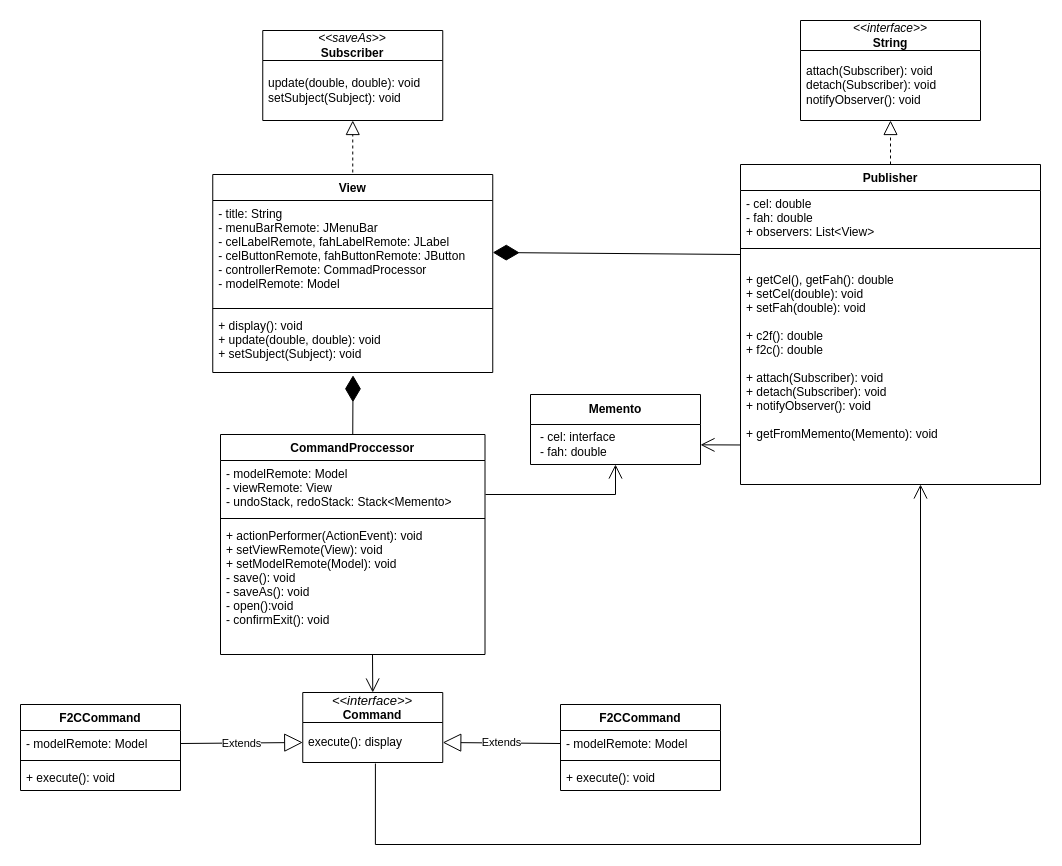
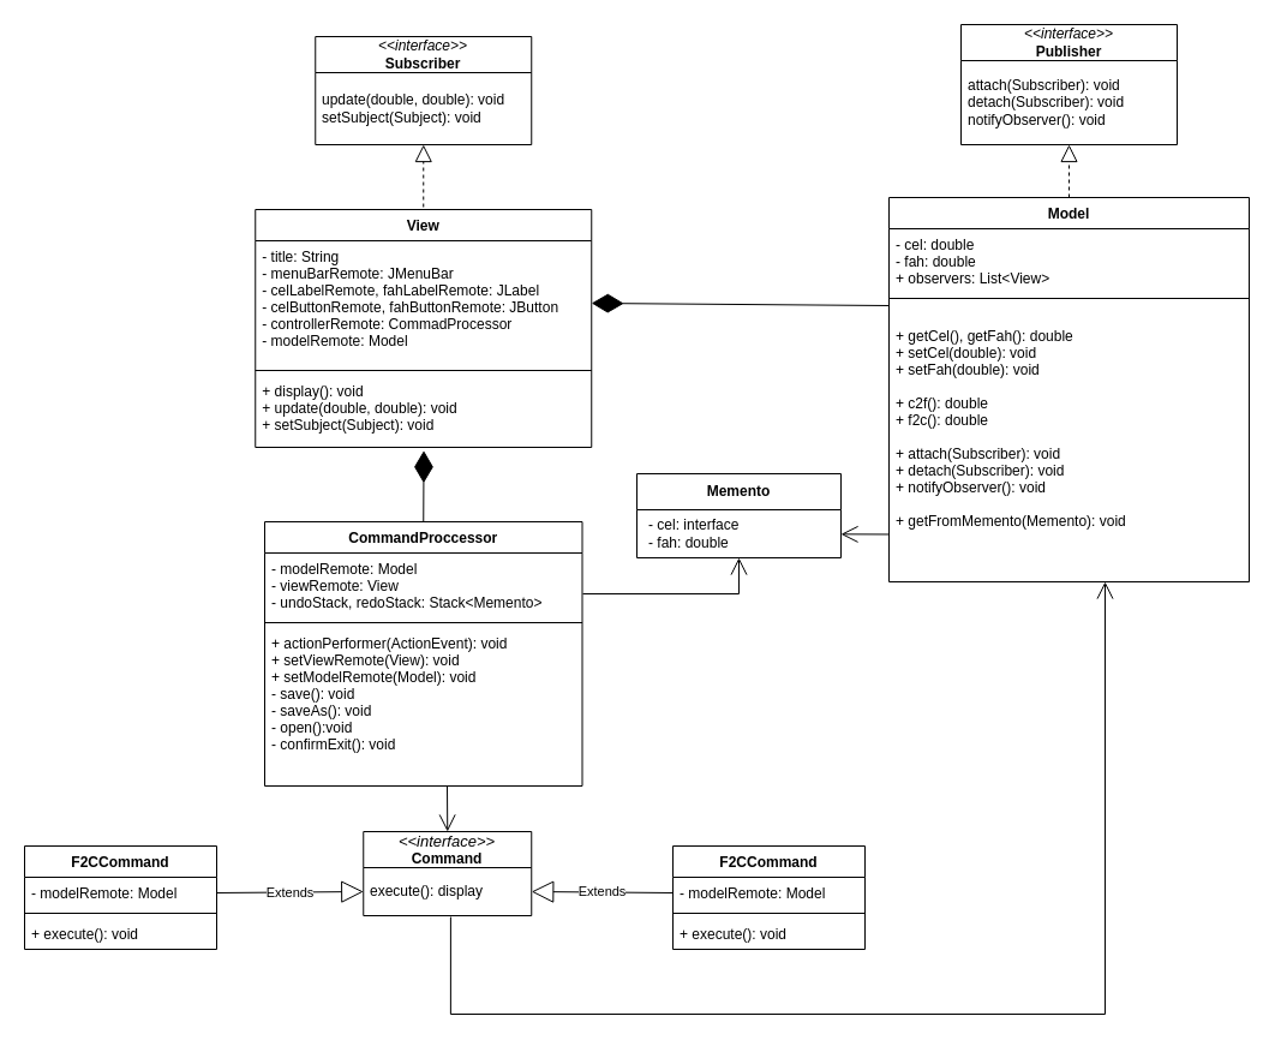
- <mxCell id="6" value="&lt;i&gt;&amp;lt;&amp;lt;interface&amp;gt;&amp;gt;&lt;/i&gt;&lt;br&gt;&lt;b&gt;String&lt;/b&gt;" style="swimlane;fontStyle=0;childLayout=stackLayout;horizontal=1;startSize=30;horizontalStack=0;resizeParent=1;resizeParentMax=0;resizeLast=0;collapsible=1;marginBottom=0;whiteSpace=wrap;html=1;" parent="1" vertex="1"><mxGeometry x="800" y="20" width="180" height="100" as="geometry" /></mxCell>
+ <mxCell id="6" value="&lt;i&gt;&amp;lt;&amp;lt;interface&amp;gt;&amp;gt;&lt;/i&gt;&lt;br&gt;&lt;b&gt;Publisher&lt;/b&gt;" style="swimlane;fontStyle=0;childLayout=stackLayout;horizontal=1;startSize=30;horizontalStack=0;resizeParent=1;resizeParentMax=0;resizeLast=0;collapsible=1;marginBottom=0;whiteSpace=wrap;html=1;" parent="1" vertex="1"><mxGeometry x="800" y="20" width="180" height="100" as="geometry" /></mxCell>
- <mxCell id="4" value="&lt;i&gt;&amp;lt;&amp;lt;saveAs&amp;gt;&amp;gt;&lt;br&gt;&lt;/i&gt;&lt;b&gt;Subscriber&lt;/b&gt;" style="swimlane;fontStyle=0;childLayout=stackLayout;horizontal=1;startSize=30;horizontalStack=0;resizeParent=1;resizeParentMax=0;resizeLast=0;collapsible=1;marginBottom=0;whiteSpace=wrap;html=1;" parent="1" vertex="1"><mxGeometry x="262.25" y="30" width="180" height="90" as="geometry" /></mxCell>
+ <mxCell id="4" value="&lt;i&gt;&amp;lt;&amp;lt;interface&amp;gt;&amp;gt;&lt;br&gt;&lt;/i&gt;&lt;b&gt;Subscriber&lt;/b&gt;" style="swimlane;fontStyle=0;childLayout=stackLayout;horizontal=1;startSize=30;horizontalStack=0;resizeParent=1;resizeParentMax=0;resizeLast=0;collapsible=1;marginBottom=0;whiteSpace=wrap;html=1;" parent="1" vertex="1"><mxGeometry x="262.25" y="30" width="180" height="90" as="geometry" /></mxCell>
- <mxCell id="27" value="Publisher" style="swimlane;fontStyle=1;align=center;verticalAlign=top;childLayout=stackLayout;horizontal=1;startSize=26;horizontalStack=0;resizeParent=1;resizeParentMax=0;resizeLast=0;collapsible=1;marginBottom=0;" parent="1" vertex="1"><mxGeometry x="740" width="300" height="320" as="geometry" y="164" /></mxCell>
+ <mxCell id="27" value="Model" style="swimlane;fontStyle=1;align=center;verticalAlign=top;childLayout=stackLayout;horizontal=1;startSize=26;horizontalStack=0;resizeParent=1;resizeParentMax=0;resizeLast=0;collapsible=1;marginBottom=0;" parent="1" vertex="1"><mxGeometry x="740" width="300" height="320" as="geometry" y="164" /></mxCell>
